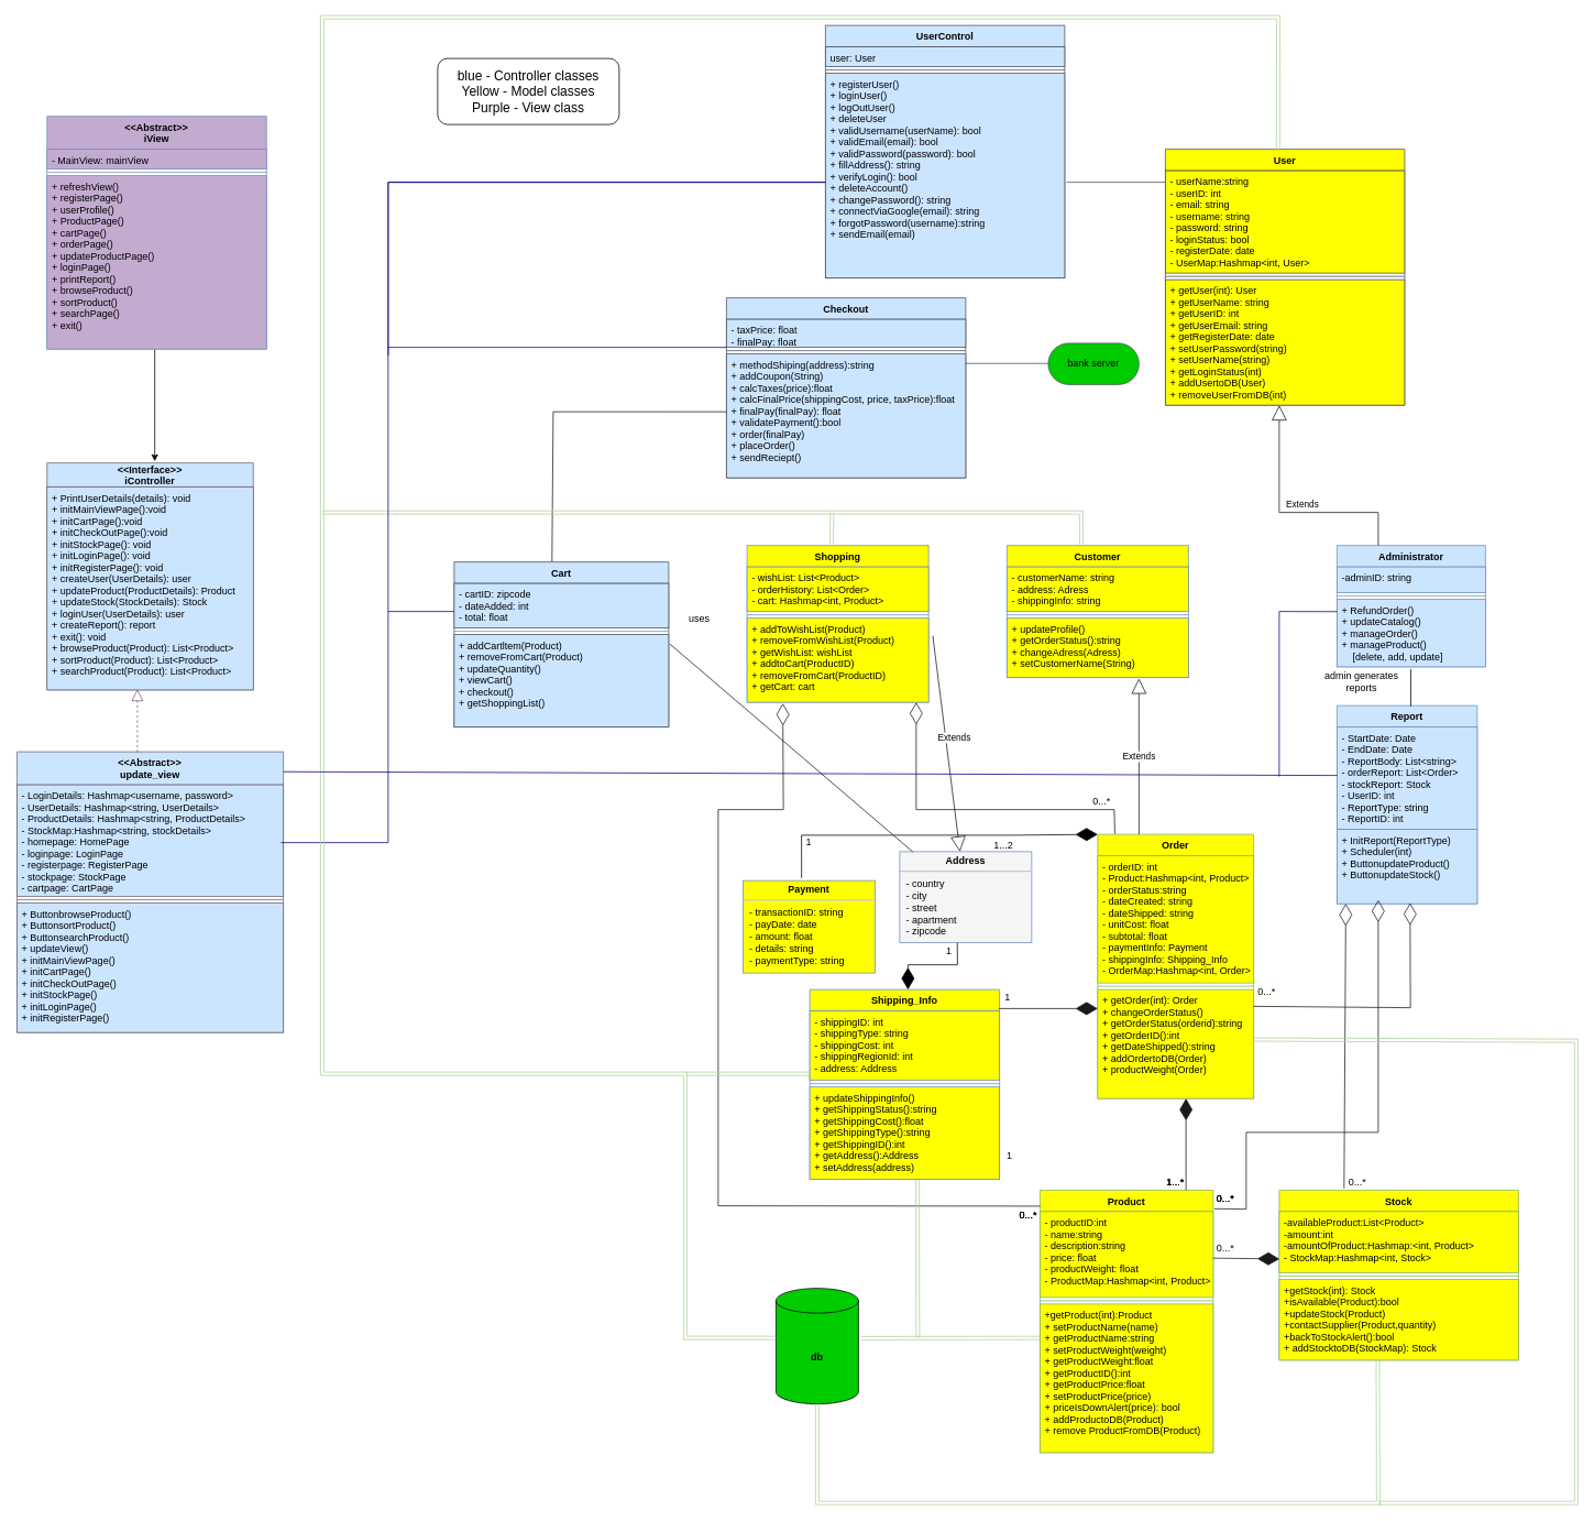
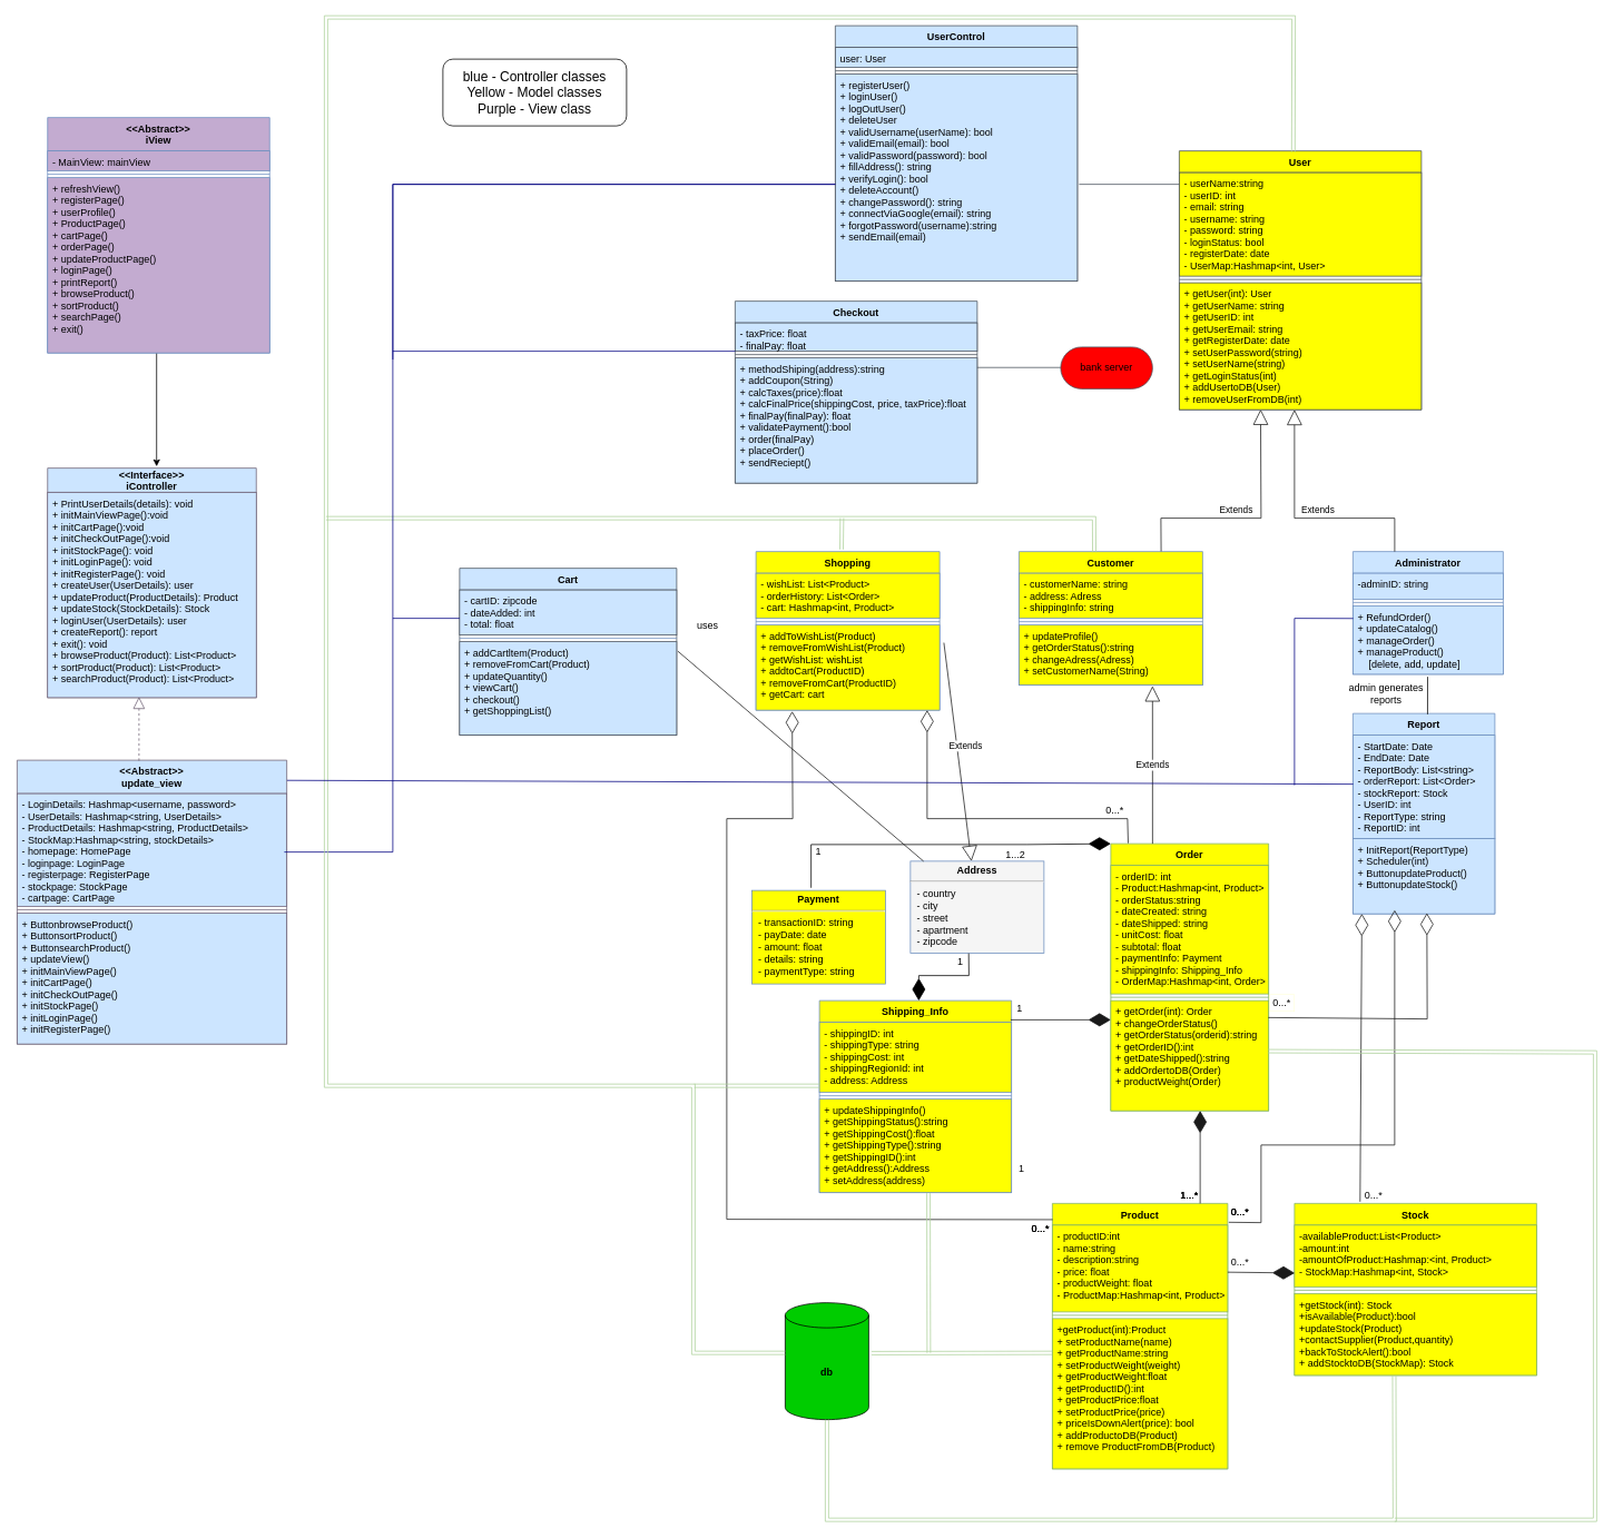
- <mxCell id="48" value="bank server" style="rounded=1;arcSize=50;whiteSpace=wrap;html=1;align=center;fillColor=#00cc00;strokeColor=#49525C;" parent="1" vertex="1"><mxGeometry x="1270" y="415" width="110" height="50" as="geometry" /></mxCell>
+ <mxCell id="48" value="bank server" style="rounded=1;arcSize=50;whiteSpace=wrap;html=1;align=center;fillColor=#FF0000;strokeColor=#49525C;" parent="1" vertex="1"><mxGeometry x="1270" y="415" width="110" height="50" as="geometry" /></mxCell>
- <mxCell id="73" value="" style="endArrow=none;html=1;rounded=0;shadow=0;strokeColor=#1A1A1A;fillColor=#FFF4C3;exitX=0.456;exitY=-0.002;exitDx=0;exitDy=0;exitPerimeter=0;entryX=0;entryY=0.467;entryDx=0;entryDy=0;entryPerimeter=0;" parent="1" source="32" target="27" edge="1"><mxGeometry width="50" height="50" relative="1" as="geometry"><mxPoint x="990" y="620" as="sourcePoint" /><mxPoint x="860" y="500" as="targetPoint" /><Array as="points"><mxPoint x="670" y="498" /></Array></mxGeometry></mxCell>
+ <mxCell id="60" value="Extends" style="endArrow=block;endSize=16;endFill=0;html=1;rounded=0;shadow=0;strokeColor=#1A1A1A;fillColor=#DAE8FC;exitX=0.774;exitY=-0.002;exitDx=0;exitDy=0;exitPerimeter=0;entryX=0.336;entryY=0.998;entryDx=0;entryDy=0;entryPerimeter=0;" parent="1" source="6" target="79" edge="1"><mxGeometry x="-0.106" y="10" width="160" relative="1" as="geometry"><mxPoint x="1390" y="620" as="sourcePoint" /><mxPoint x="1510" y="460" as="targetPoint" /><Array as="points"><mxPoint x="1390" y="620" /><mxPoint x="1510" y="620" /></Array><mxPoint as="offset" /></mxGeometry></mxCell>
- <mxCell id="46" value="admin generates reports" style="text;html=1;strokeColor=none;fillColor=none;align=center;verticalAlign=middle;whiteSpace=wrap;rounded=0;" parent="1" vertex="1"><mxGeometry x="1600" y="815" width="100" height="20" as="geometry" /></mxCell>
+ <mxCell id="46" value="admin generates reports" style="text;html=1;strokeColor=none;fillColor=none;align=center;verticalAlign=middle;whiteSpace=wrap;rounded=0;" parent="1" vertex="1"><mxGeometry x="1610" y="820" width="100" height="20" as="geometry" /></mxCell>
